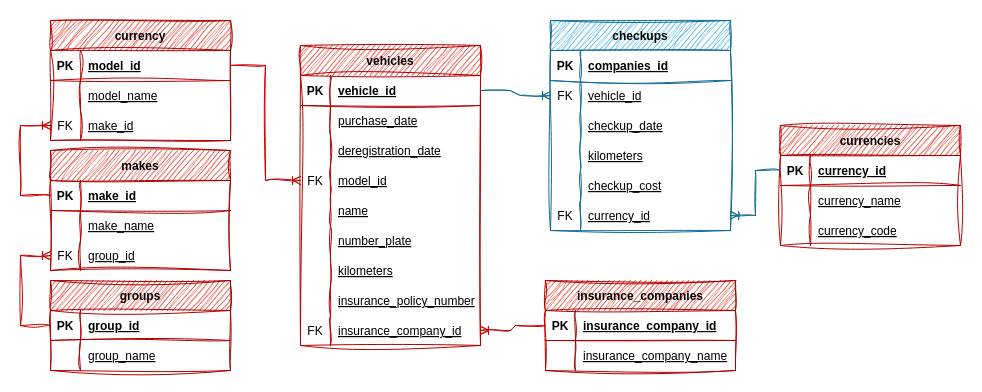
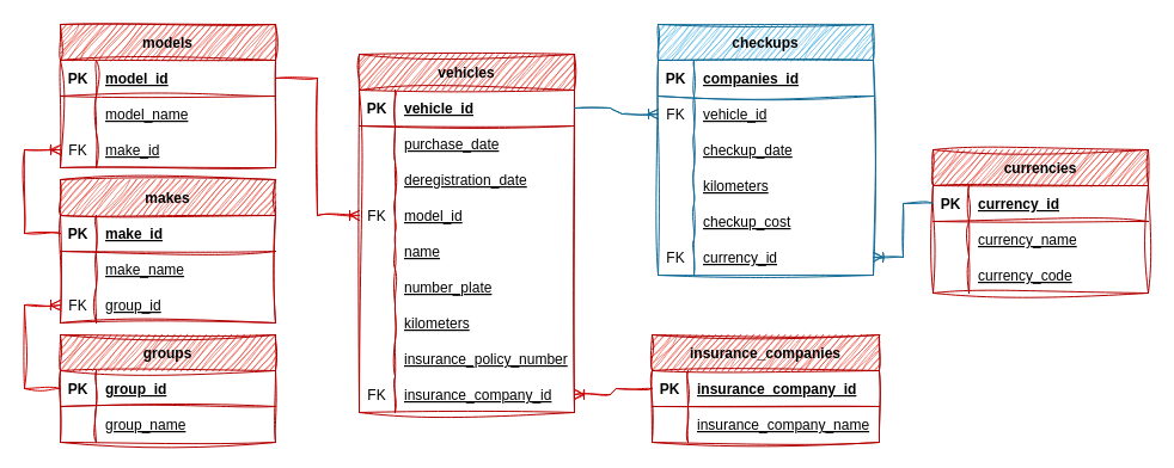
- <mxCell id="69" value="currency" style="shape=table;startSize=30;container=1;collapsible=1;childLayout=tableLayout;fixedRows=1;rowLines=0;fontStyle=1;align=center;resizeLast=1;shadow=0;fillColor=#e51400;fontColor=#000000;strokeColor=#B20000;rounded=0;sketch=1;curveFitting=1;jiggle=2;fontFamily=Helvetica;" parent="68" vertex="1"><mxGeometry x="30" width="180" height="120" as="geometry" /></mxCell>
+ <mxCell id="69" value="models" style="shape=table;startSize=30;container=1;collapsible=1;childLayout=tableLayout;fixedRows=1;rowLines=0;fontStyle=1;align=center;resizeLast=1;shadow=0;fillColor=#e51400;fontColor=#000000;strokeColor=#B20000;rounded=0;sketch=1;curveFitting=1;jiggle=2;fontFamily=Helvetica;" parent="68" vertex="1"><mxGeometry x="30" width="180" height="120" as="geometry" /></mxCell>
